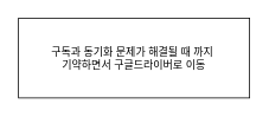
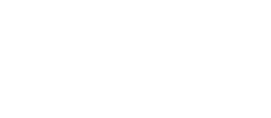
- <mxCell id="2" value="구독과 동기화 문제가 해결될 때 까지&amp;nbsp;&lt;br&gt;기약하면서 구글드라이버로 이동" style="rounded=0;whiteSpace=wrap;html=1;" parent="1" vertex="1"><mxGeometry x="20" y="20" width="260" height="90" as="geometry" /></mxCell>
